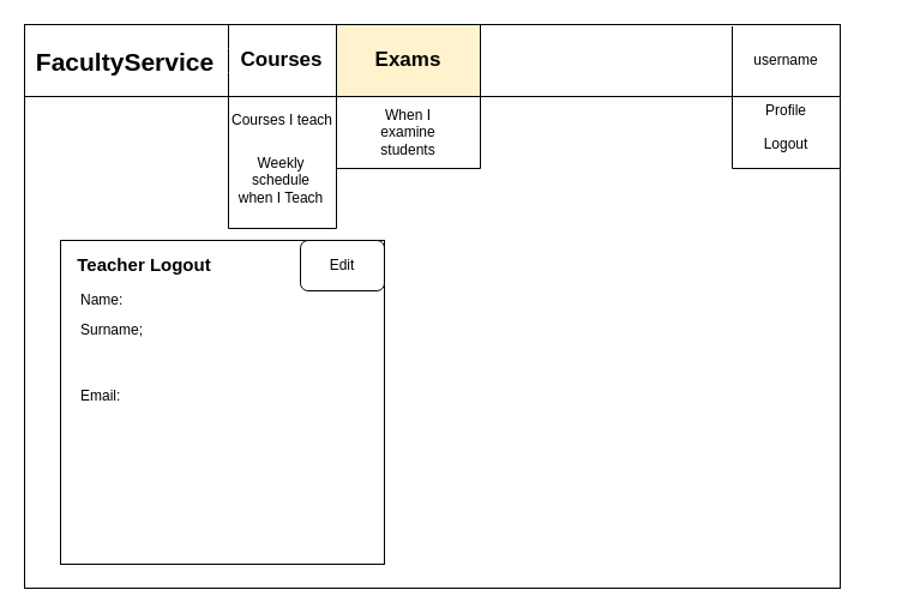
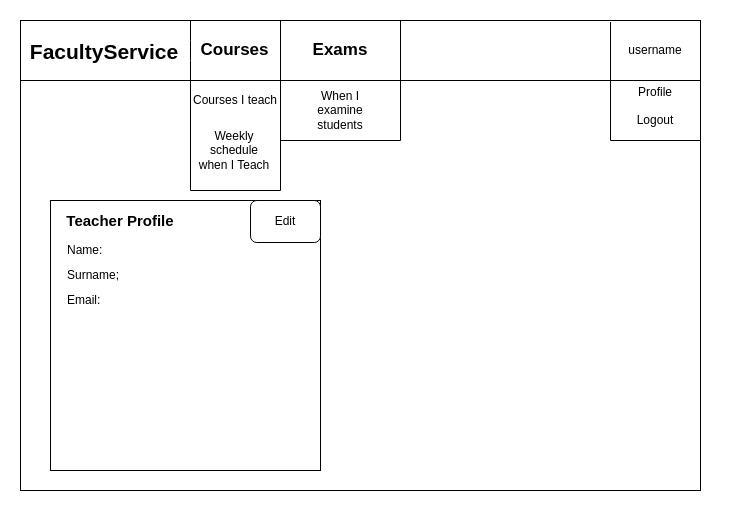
- <mxCell id="24" value="&lt;b&gt;&lt;font style=&quot;font-size: 17px&quot;&gt;Exams&lt;/font&gt;&lt;/b&gt;" style="rounded=0;whiteSpace=wrap;html=1;fillColor=#fff2cc;" parent="1" vertex="1"><mxGeometry x="280" width="120" height="60" as="geometry" y="20" /></mxCell>
+ <mxCell id="24" value="&lt;b&gt;&lt;font style=&quot;font-size: 17px&quot;&gt;Exams&lt;/font&gt;&lt;/b&gt;" style="rounded=0;whiteSpace=wrap;html=1;" parent="1" vertex="1"><mxGeometry x="280" width="120" height="60" as="geometry" y="20" /></mxCell>
- <mxCell id="7" value="&lt;b&gt;&lt;font style=&quot;font-size: 15px&quot;&gt;Teacher Logout&lt;/font&gt;&lt;/b&gt;" style="text;html=1;strokeColor=none;fillColor=none;align=center;verticalAlign=middle;whiteSpace=wrap;rounded=0;" parent="1" vertex="1"><mxGeometry x="50" y="200" width="140" height="40" as="geometry" /></mxCell>
+ <mxCell id="7" value="&lt;b&gt;&lt;font style=&quot;font-size: 15px&quot;&gt;Teacher Profile&lt;/font&gt;&lt;/b&gt;" style="text;html=1;strokeColor=none;fillColor=none;align=center;verticalAlign=middle;whiteSpace=wrap;rounded=0;" parent="1" vertex="1"><mxGeometry x="50" y="200" width="140" height="40" as="geometry" /></mxCell>
- <mxCell id="9" value="Email:" style="text;html=1;strokeColor=none;fillColor=none;align=left;verticalAlign=middle;whiteSpace=wrap;rounded=0;" parent="1" vertex="1"><mxGeometry x="65" y="320" width="40" height="20" as="geometry" /></mxCell>
+ <mxCell id="9" value="Email:" style="text;html=1;strokeColor=none;fillColor=none;align=left;verticalAlign=middle;whiteSpace=wrap;rounded=0;" parent="1" vertex="1"><mxGeometry x="65" y="290" width="40" height="20" as="geometry" /></mxCell>
